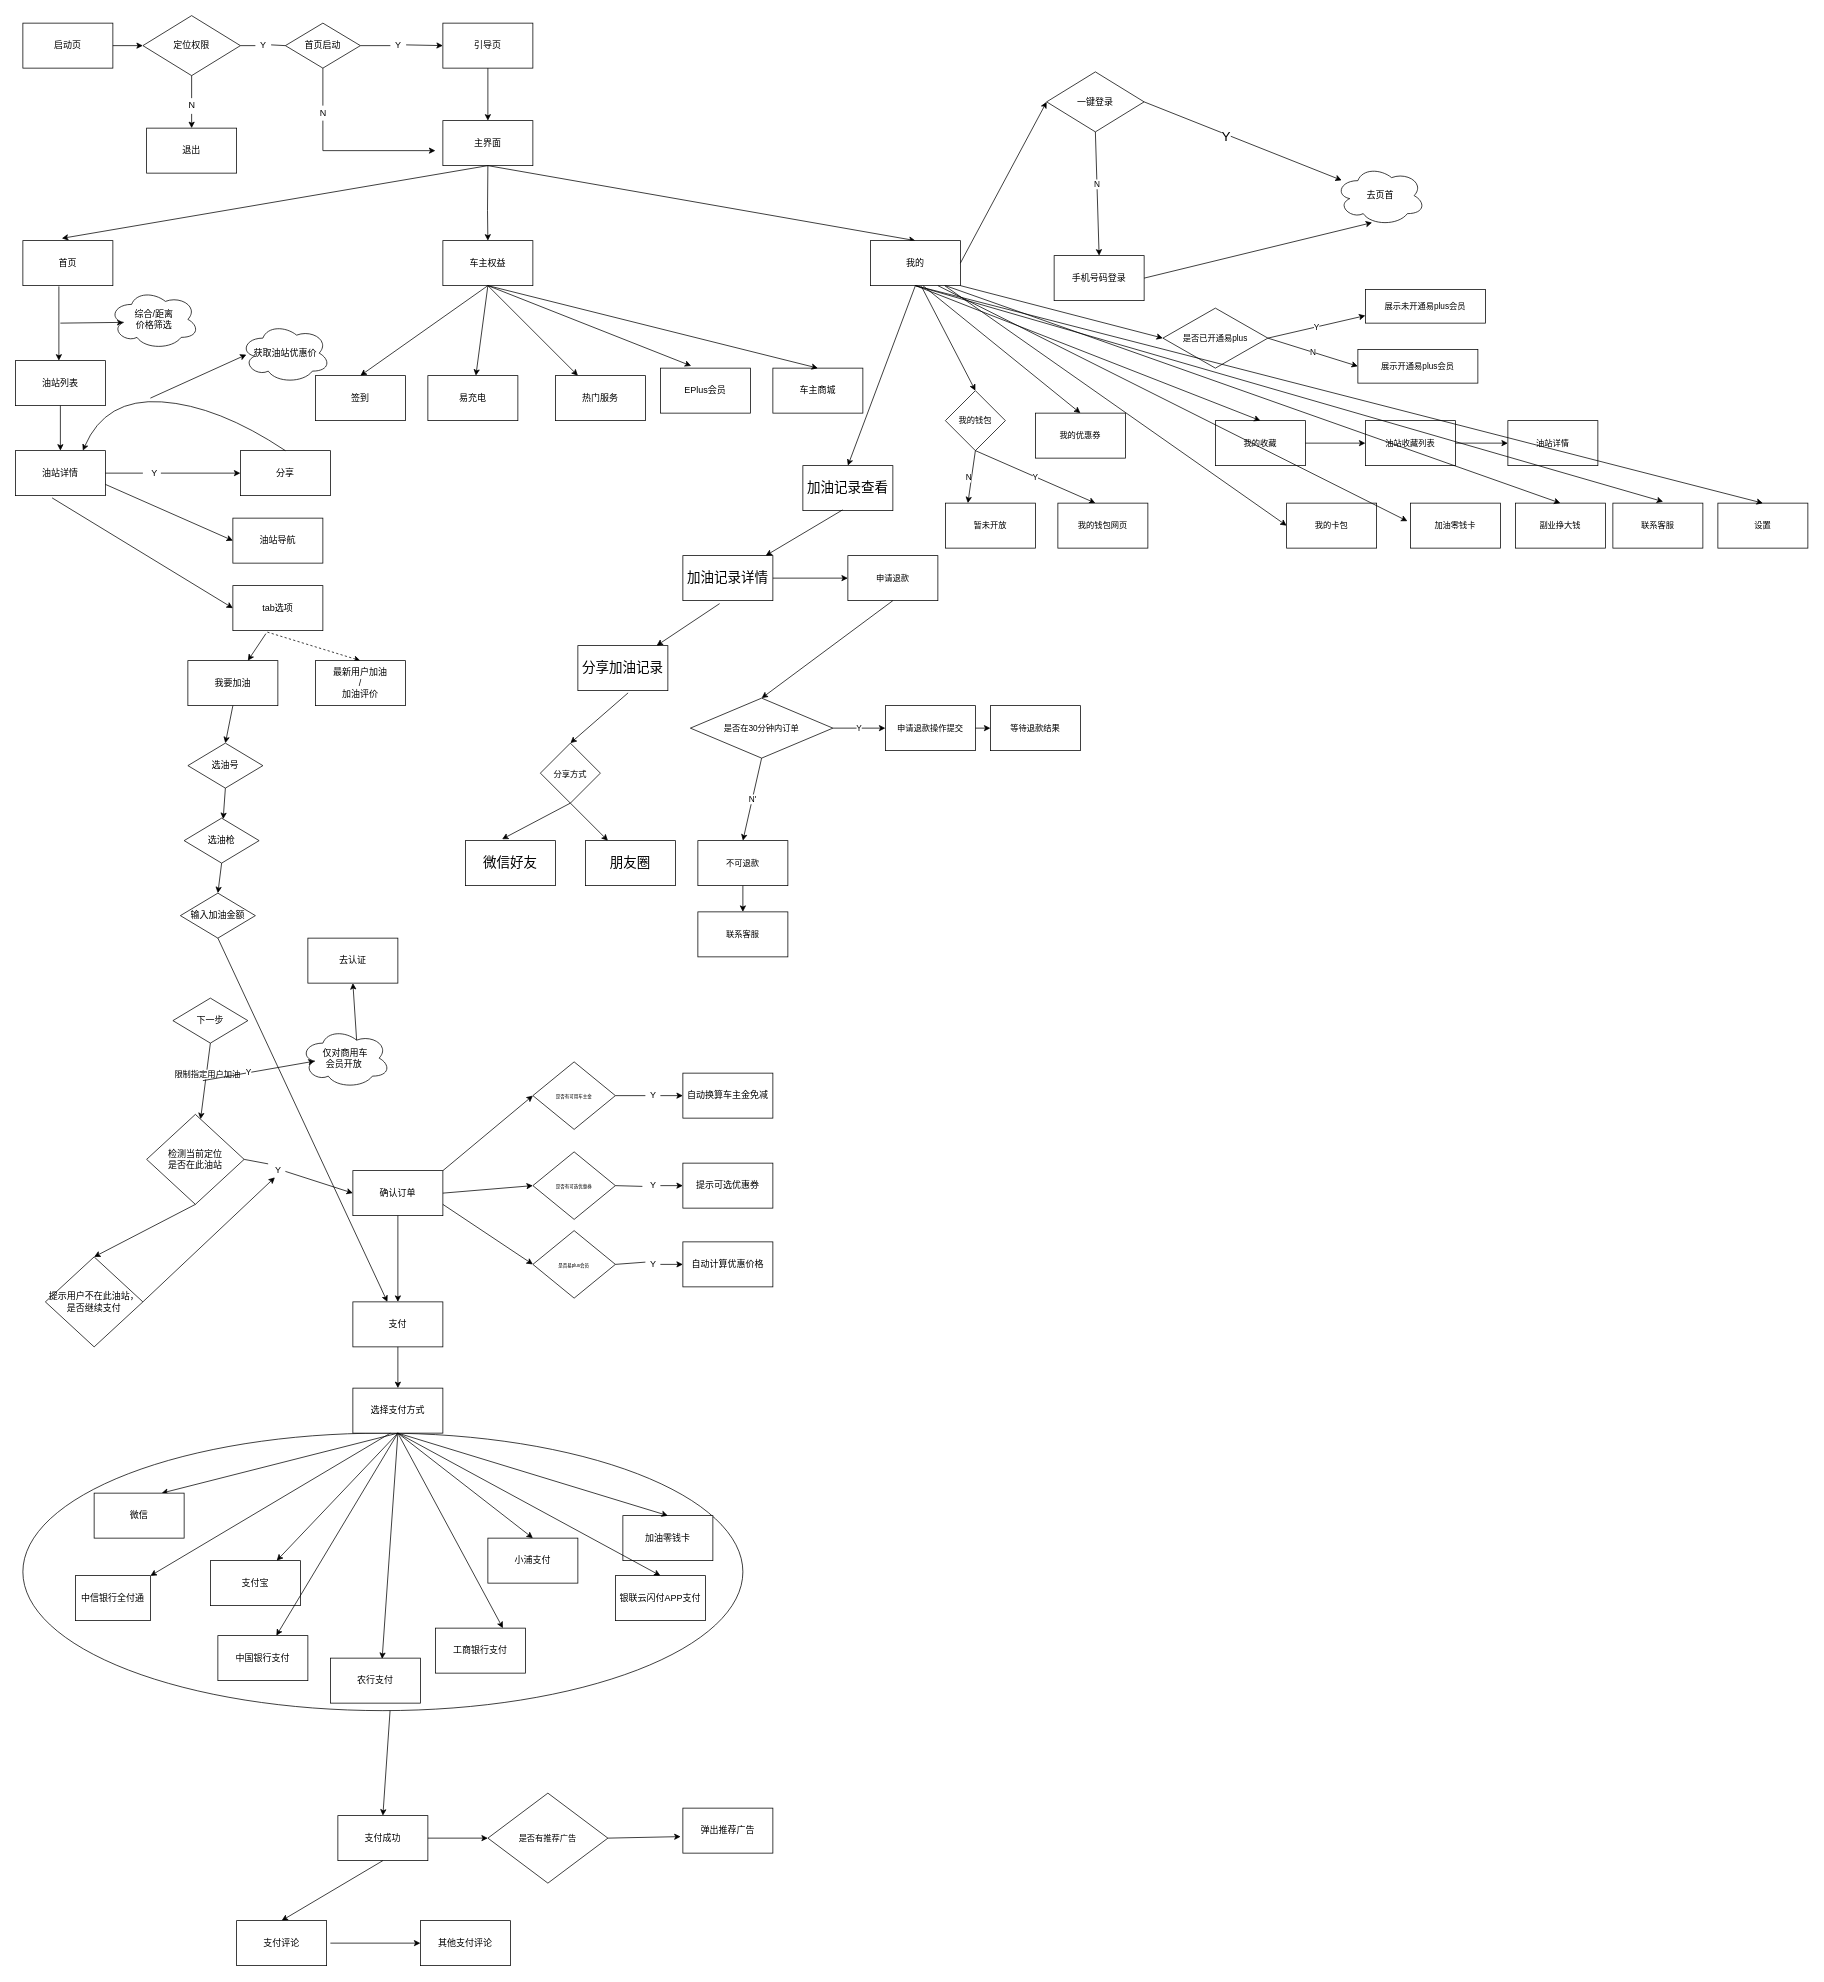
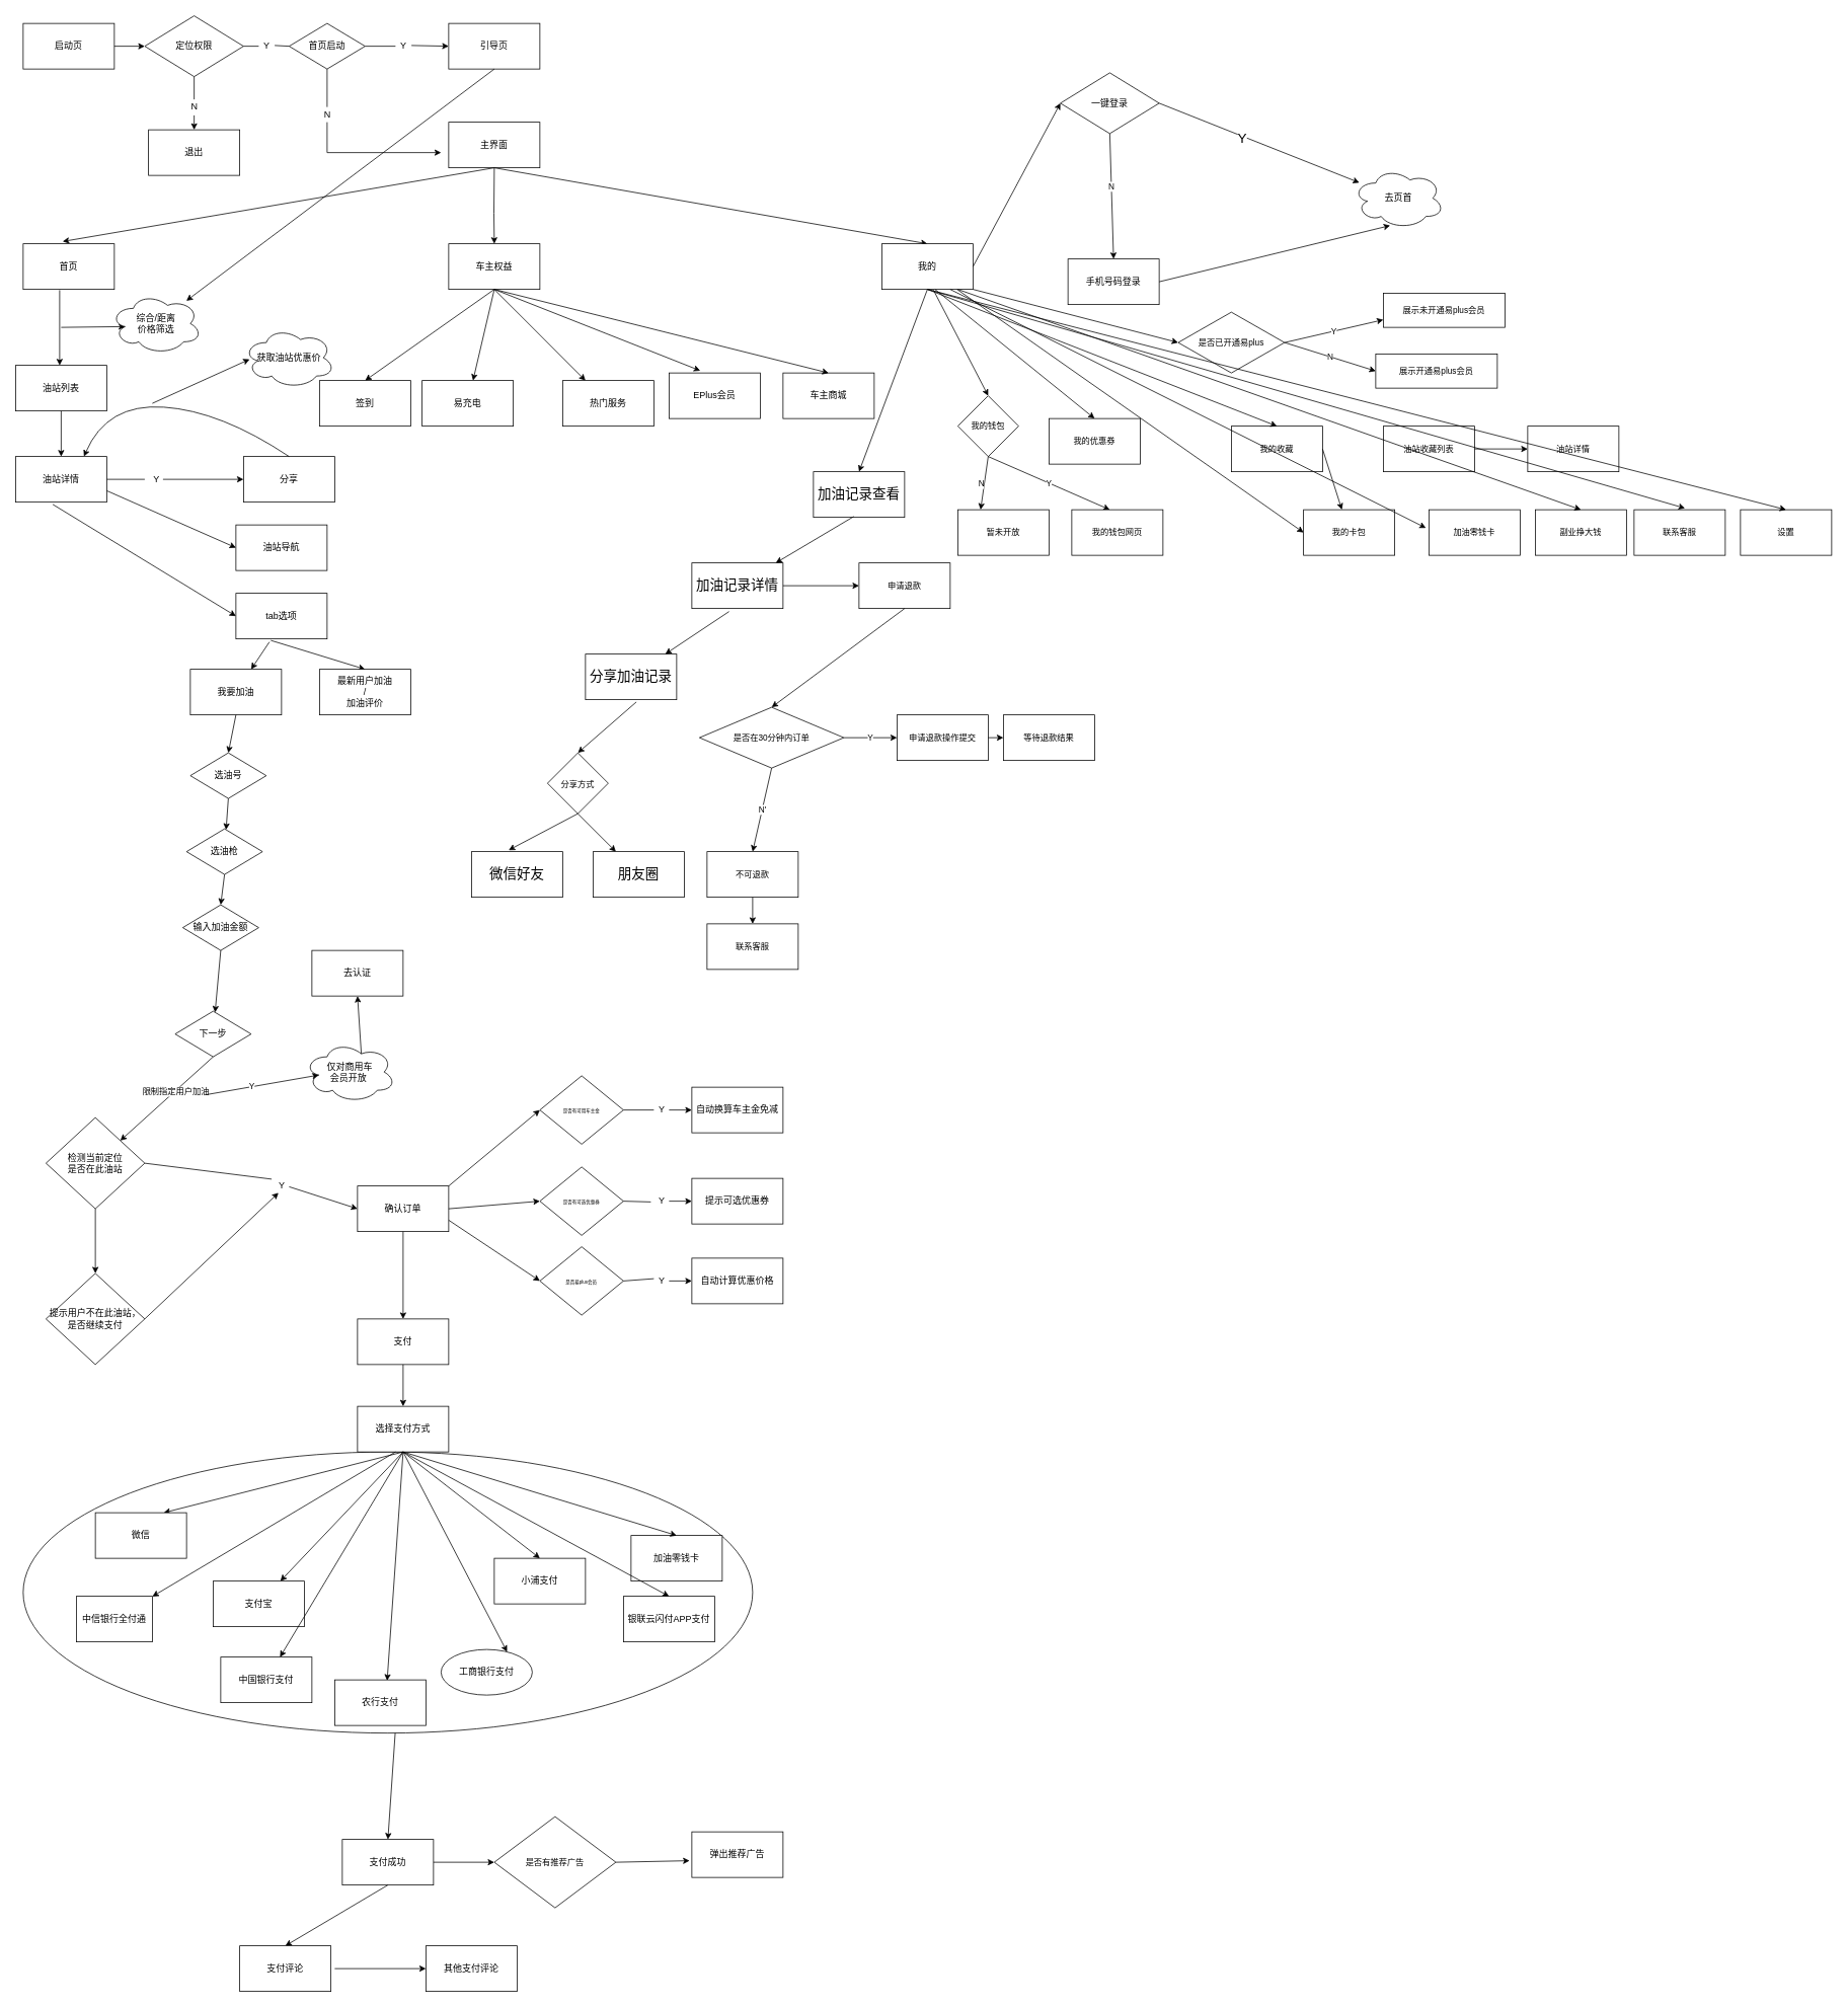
- <mxCell id="19" value="" style="endArrow=classic;html=1;rounded=0;exitX=0.5;exitY=1;exitDx=0;exitDy=0;entryX=0.5;entryY=0;entryDx=0;entryDy=0;" parent="1" source="4" target="18" edge="1"><mxGeometry width="50" height="50" relative="1" as="geometry"><mxPoint x="830" y="150" as="sourcePoint" /><mxPoint x="880" y="100" as="targetPoint" /></mxGeometry></mxCell>
+ <mxCell id="19" value="" style="endArrow=classic;html=1;rounded=0;exitX=0.5;exitY=1;exitDx=0;exitDy=0;" parent="1" source="4" target="36" edge="1"><mxGeometry width="50" height="50" relative="1" as="geometry"><mxPoint x="830" y="150" as="sourcePoint" /><mxPoint x="880" y="100" as="targetPoint" /></mxGeometry></mxCell>
- <mxCell id="136" value="易充电" style="rounded=0;whiteSpace=wrap;html=1;" vertex="1" parent="1"><mxGeometry x="570" y="500" width="120" height="60" as="geometry" /></mxCell>
+ <mxCell id="136" value="易充电" style="rounded=0;whiteSpace=wrap;html=1;" vertex="1" parent="1"><mxGeometry x="555" y="500" width="120" height="60" as="geometry" /></mxCell>
- <mxCell id="179" value="" style="endArrow=classic;html=1;rounded=0;fontSize=11;exitX=1;exitY=0.5;exitDx=0;exitDy=0;entryX=0;entryY=0.5;entryDx=0;entryDy=0;" edge="1" parent="1" source="176" target="178"><mxGeometry width="50" height="50" relative="1" as="geometry"><mxPoint x="1850" y="640" as="sourcePoint" /><mxPoint x="1900" y="590" as="targetPoint" /></mxGeometry></mxCell>
+ <mxCell id="179" value="" style="endArrow=classic;html=1;rounded=0;fontSize=11;exitX=1;exitY=0.5;exitDx=0;exitDy=0;" edge="1" parent="1" source="176" target="189"><mxGeometry width="50" height="50" relative="1" as="geometry"><mxPoint x="1850" y="640" as="sourcePoint" /><mxPoint x="1900" y="590" as="targetPoint" /></mxGeometry></mxCell>
- <mxCell id="50" value="" style="endArrow=classic;html=1;rounded=0;exitX=0.383;exitY=1.033;exitDx=0;exitDy=0;exitPerimeter=0;entryX=0.5;entryY=0;entryDx=0;entryDy=0;dashed=1;" parent="1" source="49" target="51" edge="1"><mxGeometry width="50" height="50" relative="1" as="geometry"><mxPoint x="78.96" y="673" as="sourcePoint" /><mxPoint x="240" y="940" as="targetPoint" /></mxGeometry></mxCell>
+ <mxCell id="50" value="" style="endArrow=classic;html=1;rounded=0;exitX=0.383;exitY=1.033;exitDx=0;exitDy=0;exitPerimeter=0;entryX=0.5;entryY=0;entryDx=0;entryDy=0;" parent="1" source="49" target="51" edge="1"><mxGeometry width="50" height="50" relative="1" as="geometry"><mxPoint x="78.96" y="673" as="sourcePoint" /><mxPoint x="240" y="940" as="targetPoint" /></mxGeometry></mxCell>
- <mxCell id="61" value="" style="endArrow=classic;html=1;rounded=0;exitX=0.5;exitY=1;exitDx=0;exitDy=0;" parent="1" source="58" target="96" edge="1"><mxGeometry width="50" height="50" relative="1" as="geometry"><mxPoint x="350" y="1330" as="sourcePoint" /><mxPoint x="400" y="1280" as="targetPoint" /></mxGeometry></mxCell>
+ <mxCell id="61" value="" style="endArrow=classic;html=1;rounded=0;exitX=0.5;exitY=1;exitDx=0;exitDy=0;" parent="1" source="58" target="60" edge="1"><mxGeometry width="50" height="50" relative="1" as="geometry"><mxPoint x="350" y="1330" as="sourcePoint" /><mxPoint x="400" y="1280" as="targetPoint" /></mxGeometry></mxCell>
- <mxCell id="65" value="检测当前定位&lt;br&gt;是否在此油站" style="rhombus;whiteSpace=wrap;html=1;" parent="1" vertex="1"><mxGeometry x="195" y="1485" width="130" height="120" as="geometry" /></mxCell>
+ <mxCell id="65" value="检测当前定位&lt;br&gt;是否在此油站" style="rhombus;whiteSpace=wrap;html=1;" parent="1" vertex="1"><mxGeometry x="60" y="1470" width="130" height="120" as="geometry" /></mxCell>
- <mxCell id="107" value="工商银行支付" style="rounded=0;whiteSpace=wrap;html=1;" vertex="1" parent="1"><mxGeometry x="580" y="2170" width="120" height="60" as="geometry" /></mxCell>
+ <mxCell id="107" value="工商银行支付" style="ellipse;whiteSpace=wrap;html=1;" vertex="1" parent="1"><mxGeometry x="580" y="2170" width="120" height="60" as="geometry" /></mxCell>
